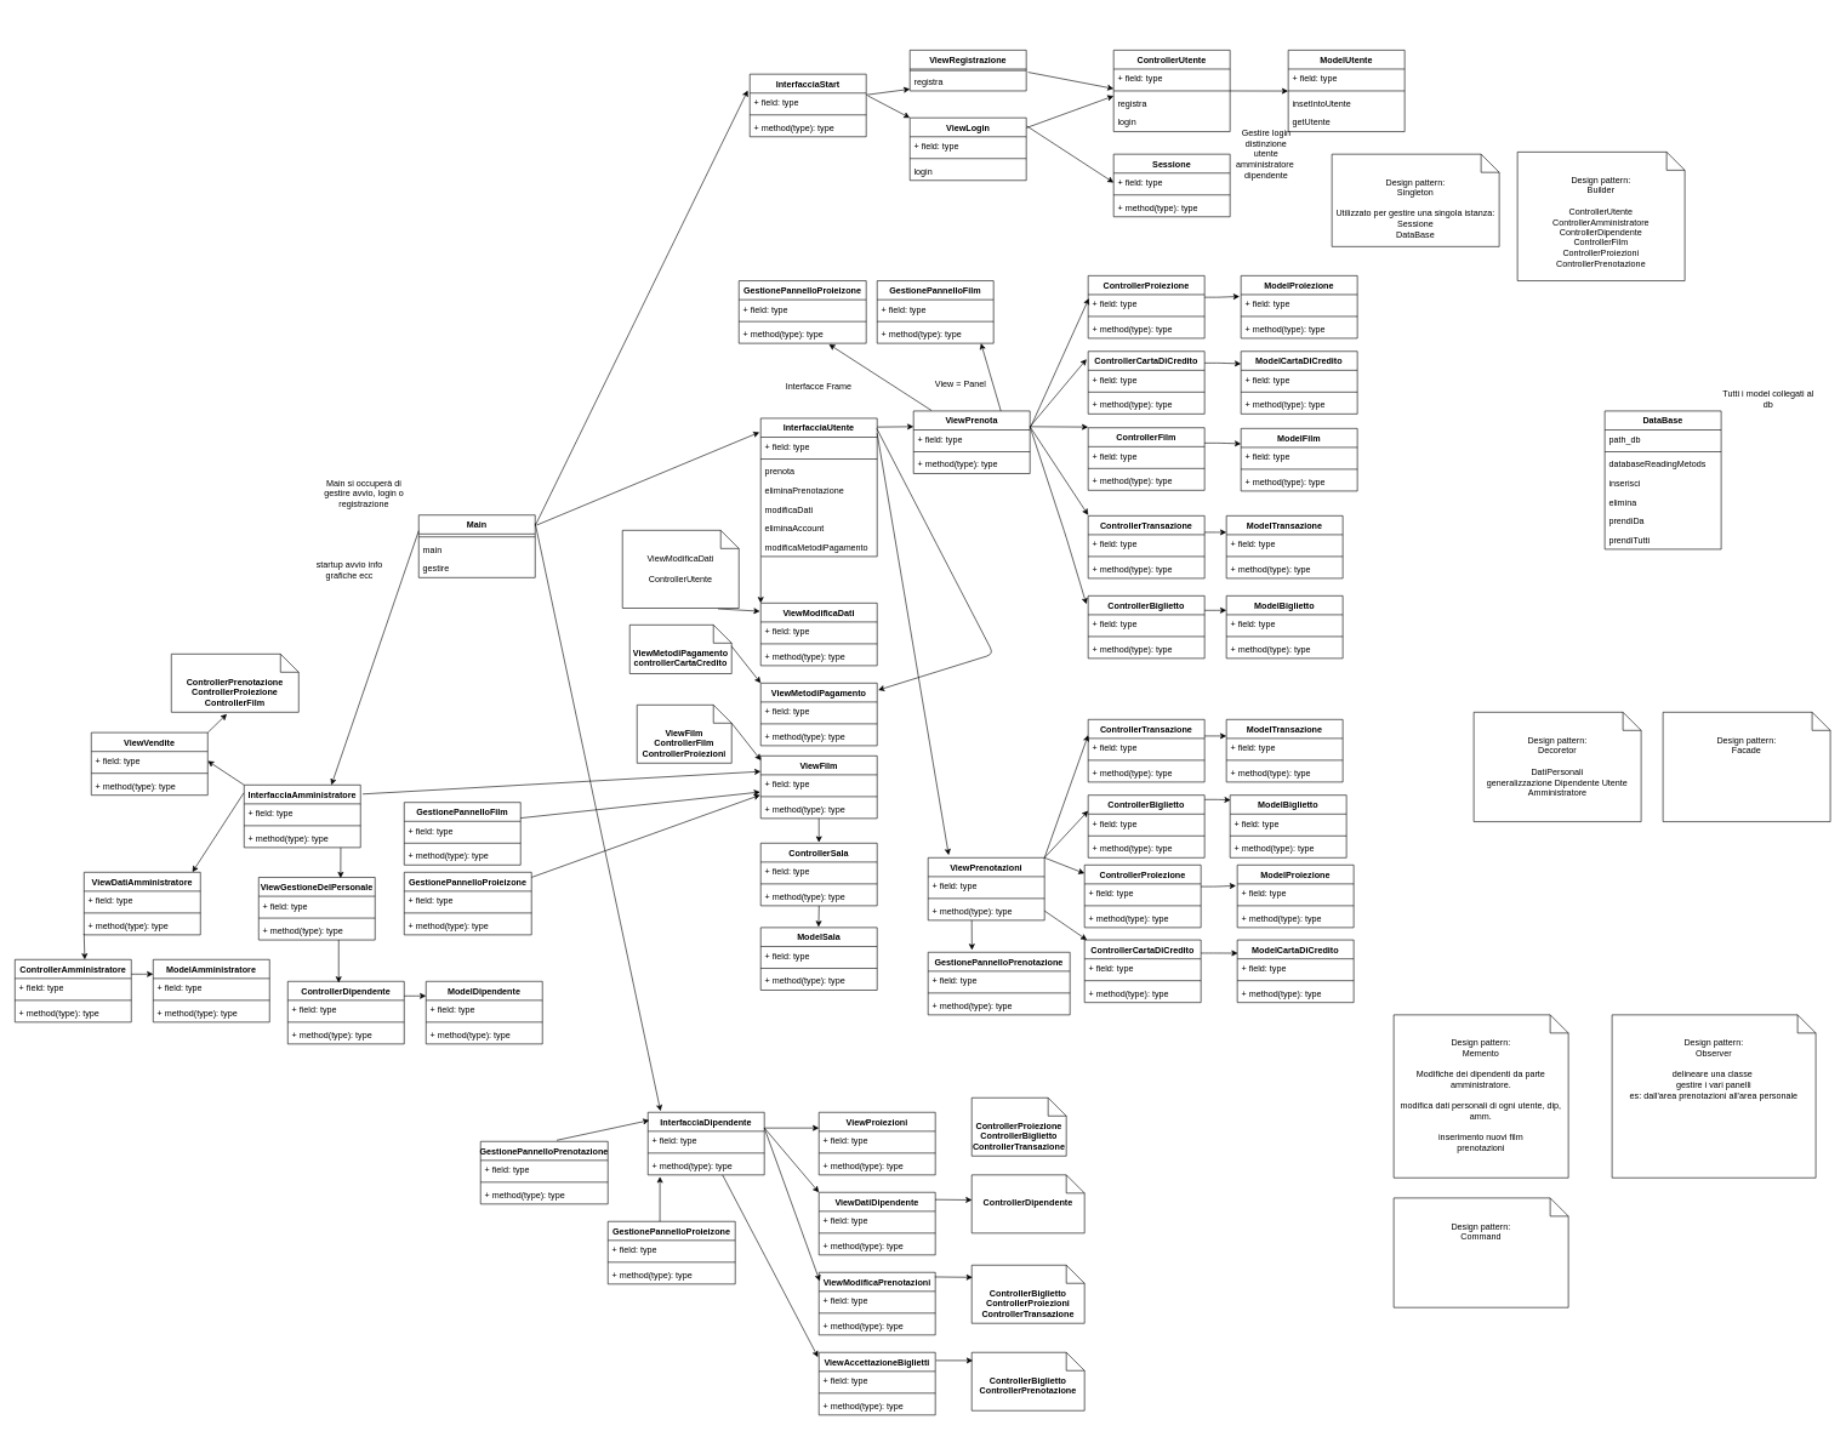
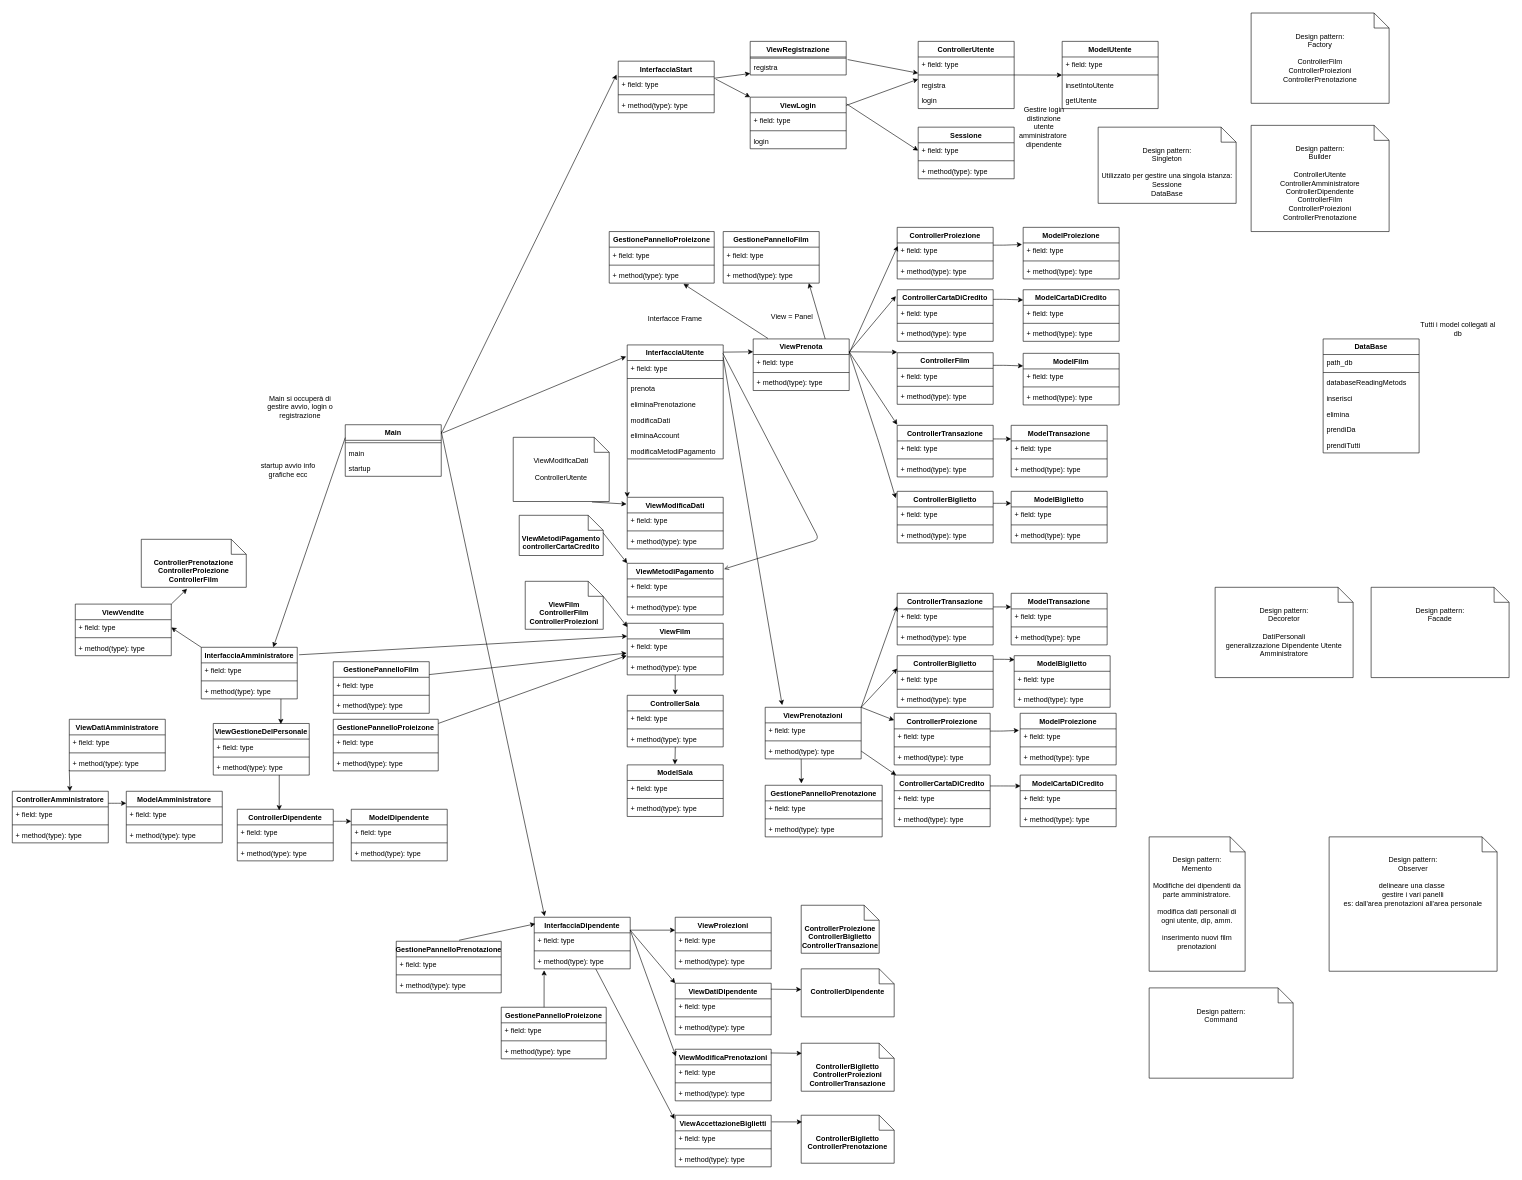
+ <mxCell id="268" value="Design pattern:&lt;br&gt;Factory&lt;br&gt;&lt;br&gt;ControllerFilm&lt;br&gt;ControllerProiezioni&lt;br&gt;ControllerPrenotazione" style="shape=note2;boundedLbl=1;whiteSpace=wrap;html=1;size=25;verticalAlign=top;align=center;" parent="1" vertex="1"><mxGeometry x="2085" y="20.75" width="230" height="150.5" as="geometry" /></mxCell>
- <mxCell id="13" value="gestire" style="text;strokeColor=none;fillColor=none;align=left;verticalAlign=top;spacingLeft=4;spacingRight=4;overflow=hidden;rotatable=0;points=[[0,0.5],[1,0.5]];portConstraint=eastwest;" parent="10" vertex="1"><mxGeometry y="60" width="160" height="26" as="geometry" /></mxCell>
+ <mxCell id="13" value="startup" style="text;strokeColor=none;fillColor=none;align=left;verticalAlign=top;spacingLeft=4;spacingRight=4;overflow=hidden;rotatable=0;points=[[0,0.5],[1,0.5]];portConstraint=eastwest;" parent="10" vertex="1"><mxGeometry y="60" width="160" height="26" as="geometry" /></mxCell>
- <mxCell id="247" value="" style="edgeStyle=none;html=1;exitX=0.996;exitY=0.073;exitDx=0;exitDy=0;exitPerimeter=0;entryX=1.009;entryY=0.111;entryDx=0;entryDy=0;entryPerimeter=0;" parent="1" source="26" target="75" edge="1"><mxGeometry relative="1" as="geometry"><mxPoint x="1285" y="764.468" as="sourcePoint" /><mxPoint x="1285" y="828" as="targetPoint" /><Array as="points"><mxPoint x="1365" y="898" /></Array></mxGeometry></mxCell>
+ <mxCell id="247" value="" style="edgeStyle=none;html=1;exitX=0.996;exitY=0.073;exitDx=0;exitDy=0;exitPerimeter=0;entryX=1.009;entryY=0.111;entryDx=0;entryDy=0;entryPerimeter=0;endArrow=open;" parent="1" source="26" target="75" edge="1"><mxGeometry relative="1" as="geometry"><mxPoint x="1285" y="764.468" as="sourcePoint" /><mxPoint x="1285" y="828" as="targetPoint" /><Array as="points"><mxPoint x="1365" y="898" /></Array></mxGeometry></mxCell>
- <mxCell id="250" value="" style="edgeStyle=none;html=1;entryX=0.931;entryY=-0.003;entryDx=0;entryDy=0;exitX=-0.003;exitY=0.127;exitDx=0;exitDy=0;exitPerimeter=0;entryPerimeter=0;" parent="1" source="38" target="156" edge="1"><mxGeometry relative="1" as="geometry"><mxPoint x="300" y="833.25" as="sourcePoint" /><mxPoint x="180" y="1182.75" as="targetPoint" /><Array as="points" /></mxGeometry></mxCell>
- <mxCell id="306" value="Design pattern:&lt;br&gt;Memento&lt;br&gt;&lt;br&gt;Modifiche dei dipendenti da parte amministratore.&lt;br&gt;&lt;br&gt;modifica dati personali di ogni utente, dip, amm.&lt;br&gt;&lt;br&gt;inserimento nuovi film&lt;br&gt;prenotazioni&lt;br&gt;" style="shape=note2;boundedLbl=1;whiteSpace=wrap;html=1;size=25;verticalAlign=top;align=center;" vertex="1" parent="1"><mxGeometry x="1915" y="1394" width="240" height="224" as="geometry" /></mxCell>
+ <mxCell id="306" value="Design pattern:&lt;br&gt;Memento&lt;br&gt;&lt;br&gt;Modifiche dei dipendenti da parte amministratore.&lt;br&gt;&lt;br&gt;modifica dati personali di ogni utente, dip, amm.&lt;br&gt;&lt;br&gt;inserimento nuovi film&lt;br&gt;prenotazioni&lt;br&gt;" style="shape=note2;boundedLbl=1;whiteSpace=wrap;html=1;size=25;verticalAlign=top;align=center;" vertex="1" parent="1"><mxGeometry x="1915" y="1394" width="160" height="224" as="geometry" /></mxCell>
